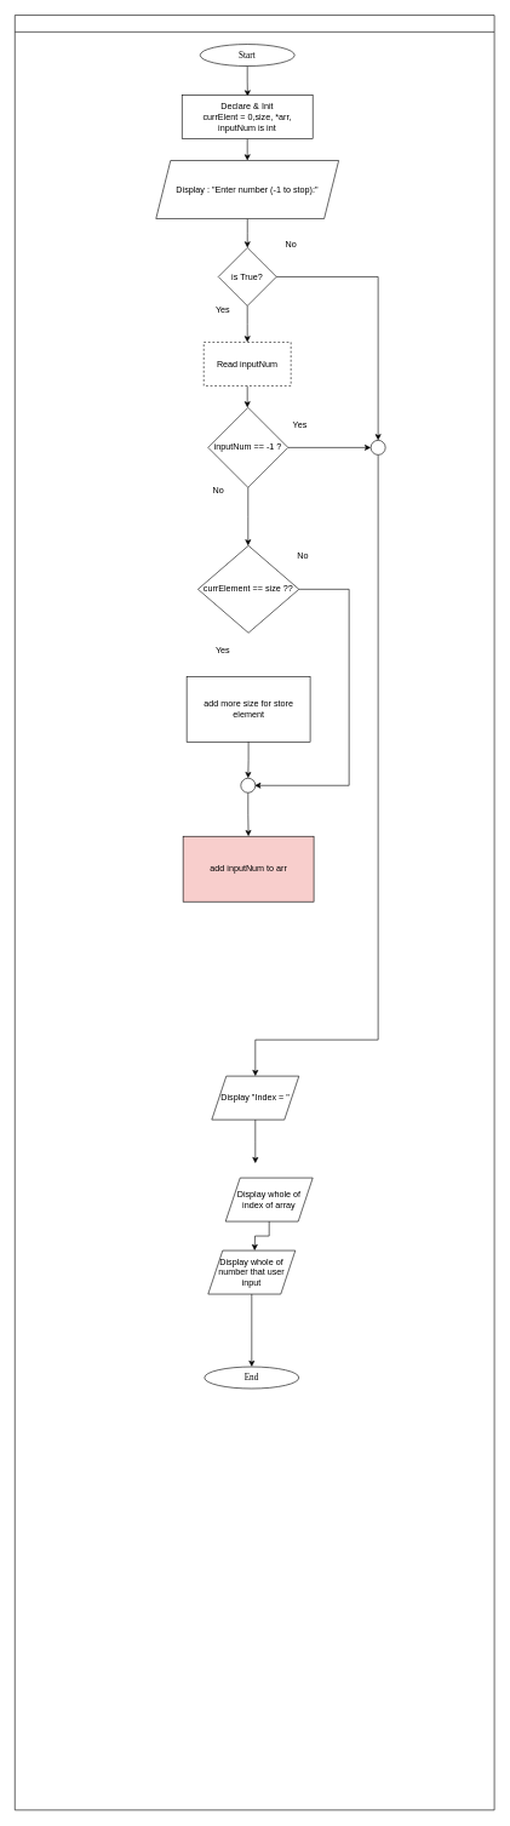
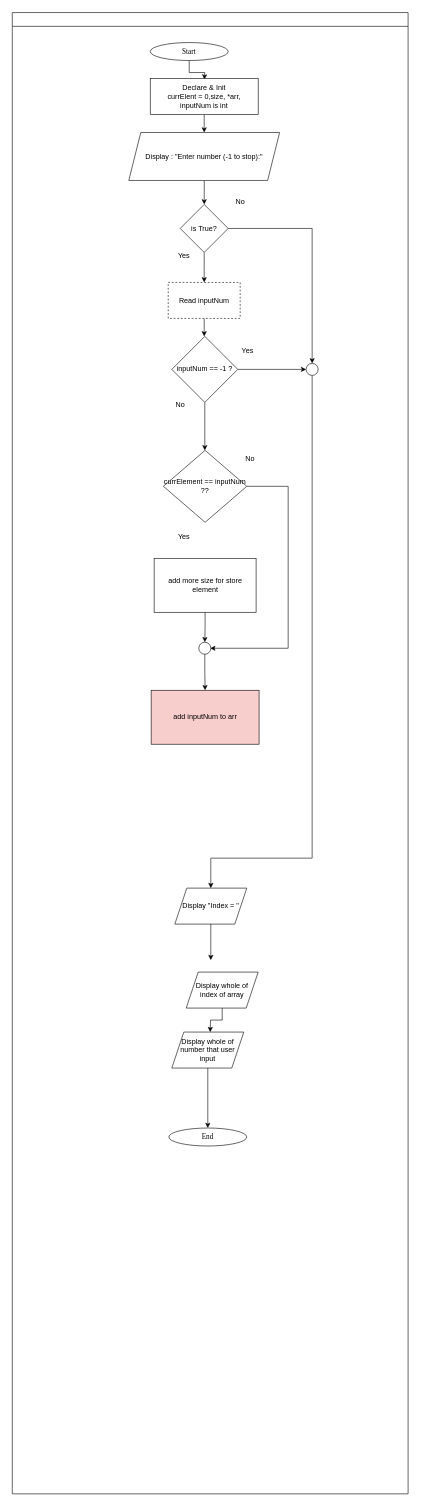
- <mxCell id="3" value="&lt;font data-font-src=&quot;https://fonts.googleapis.com/css?family=Sarabun&quot; face=&quot;Sarabun&quot;&gt;Start&lt;/font&gt;" style="ellipse;whiteSpace=wrap;html=1;" parent="2" vertex="1"><mxGeometry x="255" y="40" width="130" height="30" as="geometry" /></mxCell>
+ <mxCell id="3" value="&lt;font data-font-src=&quot;https://fonts.googleapis.com/css?family=Sarabun&quot; face=&quot;Sarabun&quot;&gt;Start&lt;/font&gt;" style="ellipse;whiteSpace=wrap;html=1;" parent="2" vertex="1"><mxGeometry x="230" y="50" width="130" height="30" as="geometry" /></mxCell>
- <mxCell id="23" value="currElement == size ??" style="rhombus;whiteSpace=wrap;html=1;" parent="2" vertex="1"><mxGeometry x="252" y="730" width="139" height="120" as="geometry" /></mxCell>
+ <mxCell id="23" value="currElement == inputNum ??" style="rhombus;whiteSpace=wrap;html=1;" parent="2" vertex="1"><mxGeometry x="252" y="730" width="139" height="120" as="geometry" /></mxCell>
